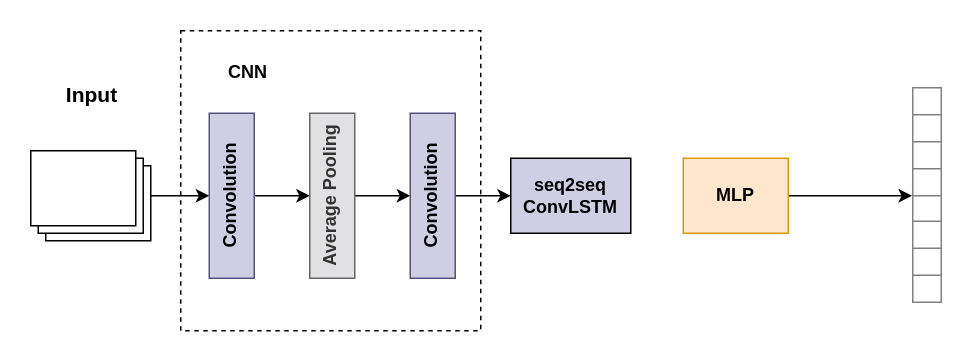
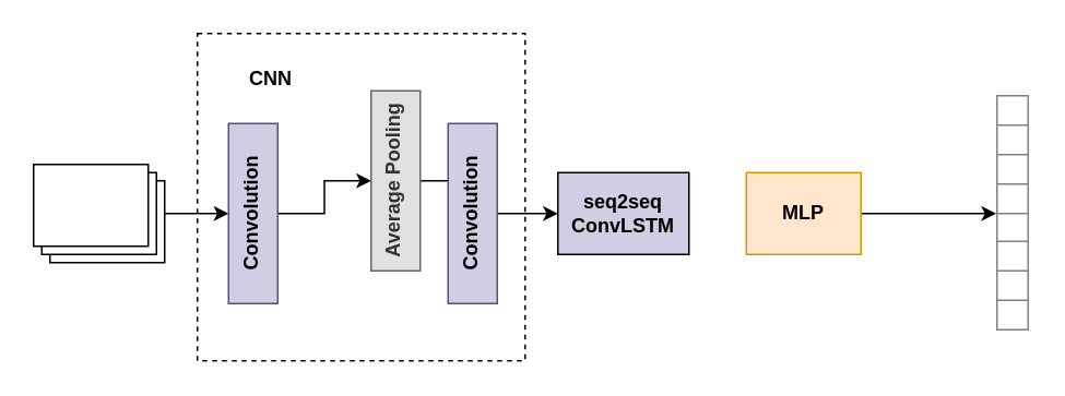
- <mxCell id="6" value="&lt;b&gt;&lt;font style=&quot;font-size: 14px&quot;&gt;Input&lt;br&gt;&lt;/font&gt;&lt;/b&gt;" style="text;html=1;strokeColor=none;fillColor=none;align=center;verticalAlign=middle;whiteSpace=wrap;rounded=0;" parent="1" vertex="1"><mxGeometry x="41" y="52.5" width="40" height="20" as="geometry" /></mxCell>
- <mxCell id="13" value="&lt;b&gt;Average Pooling&lt;/b&gt;&lt;br&gt;" style="rounded=0;whiteSpace=wrap;html=1;fillColor=#E1E0E2;strokeColor=#666666;verticalAlign=top;horizontal=0;labelPosition=center;verticalLabelPosition=middle;align=center;fontColor=#333333;" vertex="1" parent="1"><mxGeometry x="206" y="75" width="30" height="110" as="geometry" /></mxCell>
+ <mxCell id="13" value="&lt;b&gt;Average Pooling&lt;/b&gt;&lt;br&gt;" style="rounded=0;whiteSpace=wrap;html=1;fillColor=#E1E0E2;strokeColor=#666666;verticalAlign=top;horizontal=0;labelPosition=center;verticalLabelPosition=middle;align=center;fontColor=#333333;" vertex="1" parent="1"><mxGeometry x="226" y="55" width="30" height="110" as="geometry" /></mxCell>
